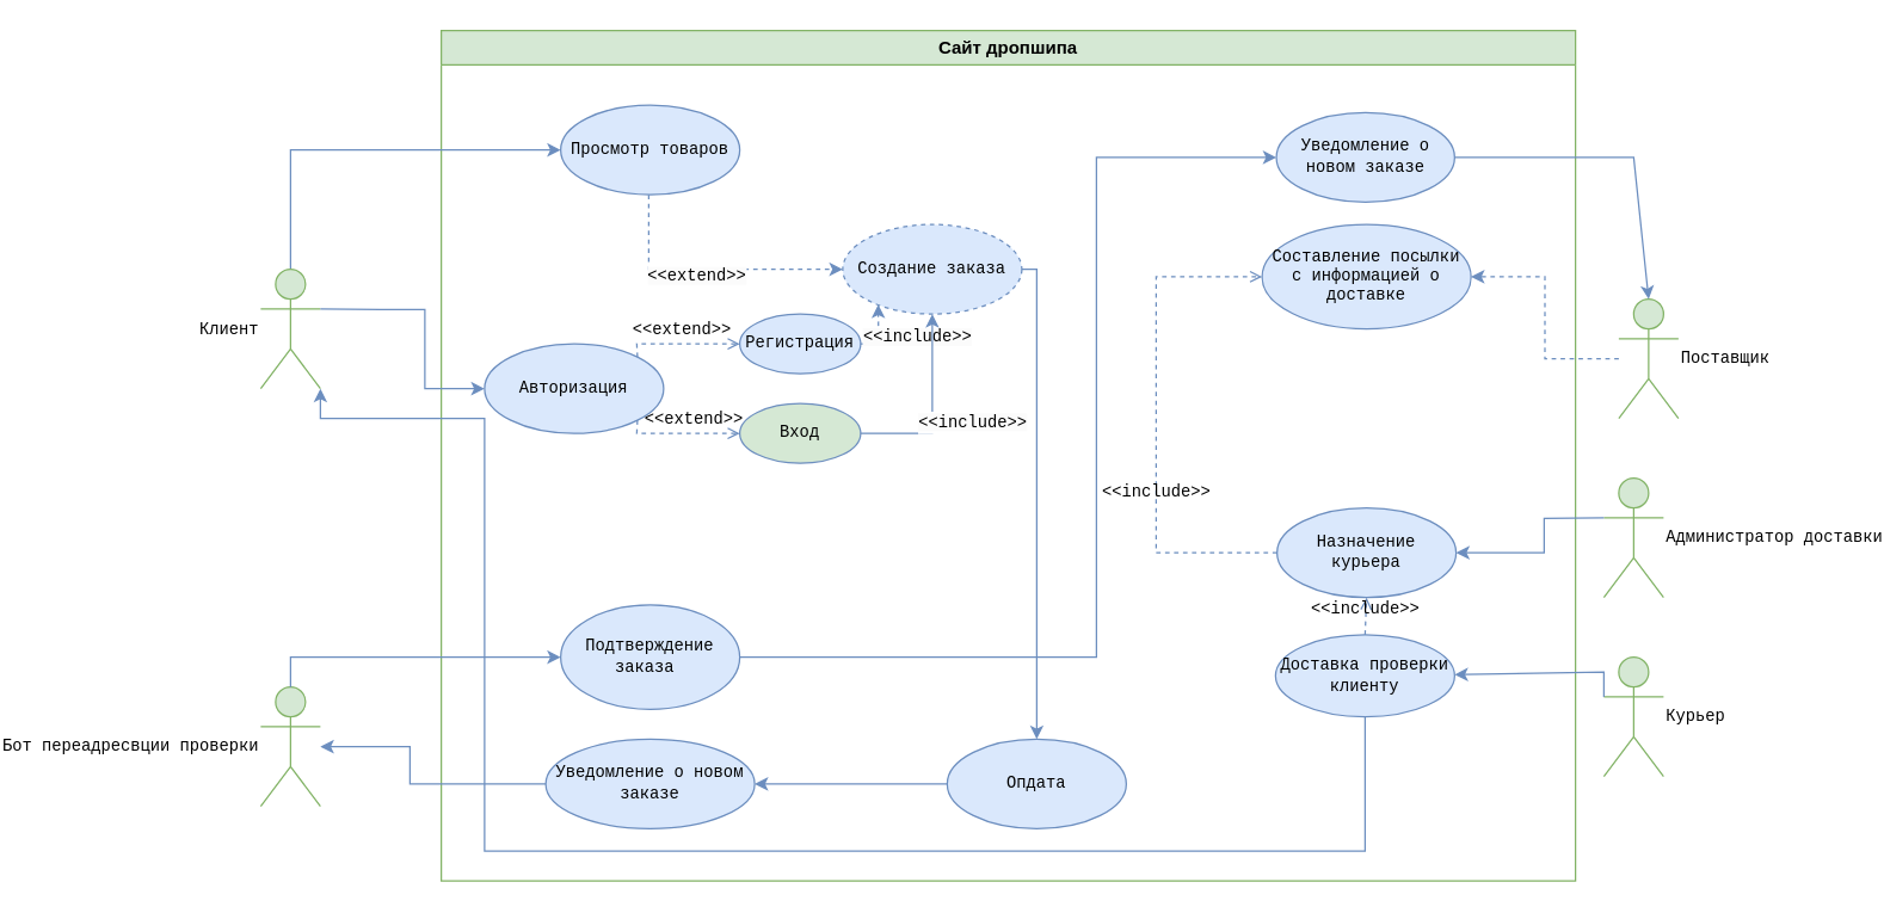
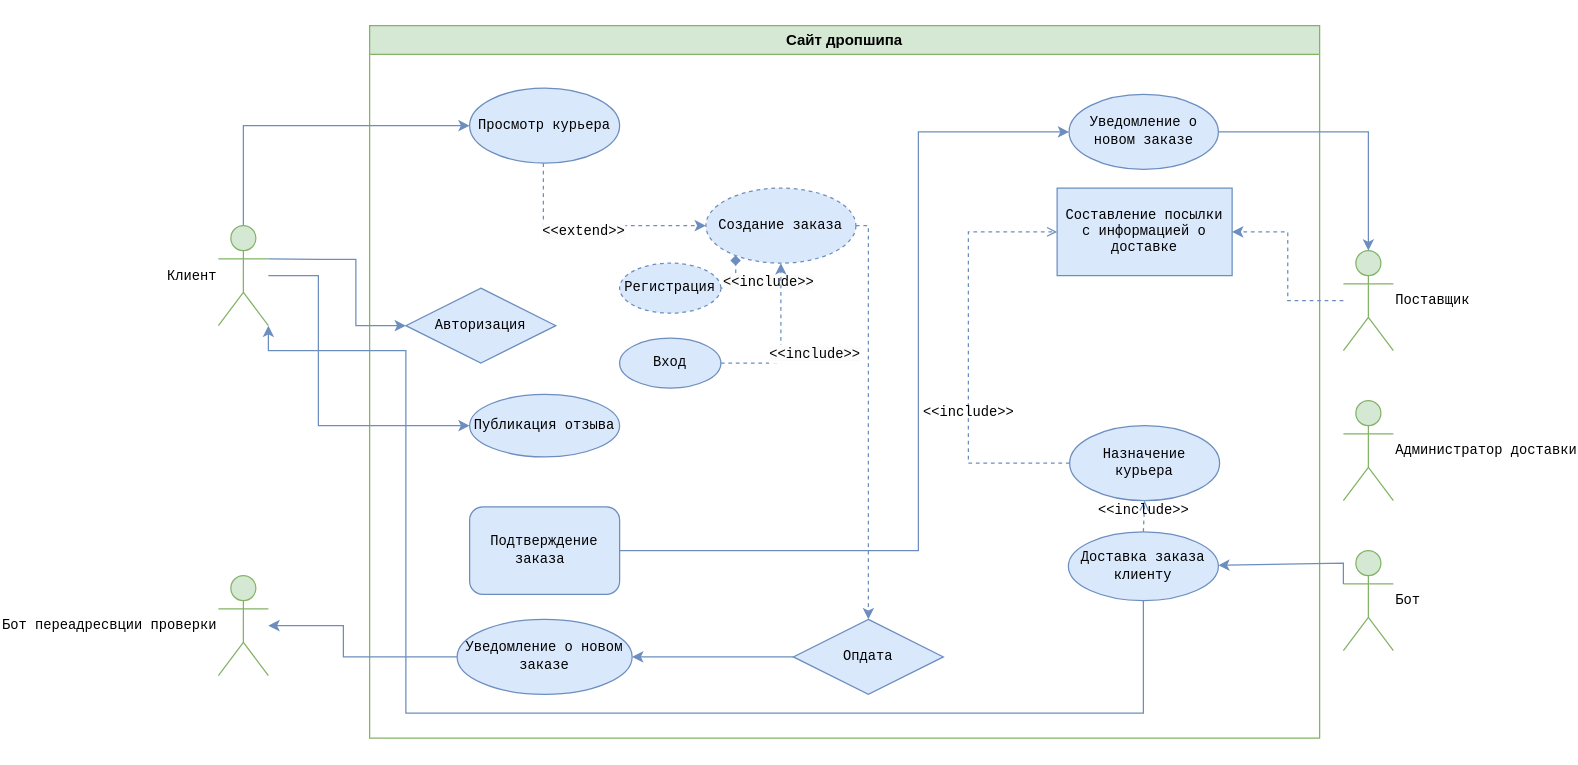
- <mxCell id="3" value="&lt;font style=&quot;font-size: 11px;&quot;&gt;Просмотр товаров&lt;/font&gt;" style="ellipse;whiteSpace=wrap;html=1;strokeColor=#6c8ebf;fillColor=#dae8fc;fontFamily=Courier New;fontSize=11;" parent="2" vertex="1"><mxGeometry x="80" y="50" width="120" height="60" as="geometry" /></mxCell>
+ <mxCell id="3" value="&lt;font style=&quot;font-size: 11px;&quot;&gt;Просмотр курьера&lt;/font&gt;" style="ellipse;whiteSpace=wrap;html=1;strokeColor=#6c8ebf;fillColor=#dae8fc;fontFamily=Courier New;fontSize=11;" parent="2" vertex="1"><mxGeometry x="80" y="50" width="120" height="60" as="geometry" /></mxCell>
- <mxCell id="23" value="&lt;span style=&quot;font-size: 11px;&quot;&gt;Составление посылки с информацией о доставке&lt;/span&gt;" style="ellipse;whiteSpace=wrap;html=1;strokeColor=#6c8ebf;fillColor=#dae8fc;fontFamily=Courier New;fontSize=11;" vertex="1" parent="2"><mxGeometry x="550" y="130" width="140" height="70" as="geometry" /></mxCell>
+ <mxCell id="23" value="&lt;span style=&quot;font-size: 11px;&quot;&gt;Составление посылки с информацией о доставке&lt;/span&gt;" style="whiteSpace=wrap;html=1;strokeColor=#6c8ebf;fillColor=#dae8fc;fontFamily=Courier New;fontSize=11;rounded=0;" vertex="1" parent="2"><mxGeometry x="550" y="130" width="140" height="70" as="geometry" /></mxCell>
- <mxCell id="19" value="" style="endArrow=classic;html=1;rounded=0;fontFamily=Verdana;fontSize=13;strokeColor=#6c8ebf;strokeWidth=1;dashed=1;exitX=1;exitY=0.5;exitDx=0;exitDy=0;fillColor=#dae8fc;entryX=0.198;entryY=0.895;entryDx=0;entryDy=0;entryPerimeter=0;" edge="1" parent="2" source="16" target="5"><mxGeometry width="50" height="50" relative="1" as="geometry"><mxPoint x="288.0" y="208.89" as="sourcePoint" /><mxPoint x="293" y="190" as="targetPoint" /><Array as="points"><mxPoint x="293" y="210" /></Array></mxGeometry></mxCell>
+ <mxCell id="19" value="" style="endArrow=diamond;html=1;rounded=0;fontFamily=Verdana;fontSize=13;strokeColor=#6c8ebf;strokeWidth=1;dashed=1;exitX=1;exitY=0.5;exitDx=0;exitDy=0;fillColor=#dae8fc;entryX=0.198;entryY=0.895;entryDx=0;entryDy=0;entryPerimeter=0;" edge="1" parent="2" source="16" target="5"><mxGeometry width="50" height="50" relative="1" as="geometry"><mxPoint x="288.0" y="208.89" as="sourcePoint" /><mxPoint x="293" y="190" as="targetPoint" /><Array as="points"><mxPoint x="293" y="210" /></Array></mxGeometry></mxCell>
- <mxCell id="15" value="&lt;span style=&quot;color: rgb(0, 0, 0);&quot;&gt;&amp;lt;&amp;lt;extend&amp;gt;&amp;gt;&lt;/span&gt;" style="html=1;verticalAlign=bottom;labelBackgroundColor=none;endArrow=open;endFill=0;dashed=1;rounded=0;fontFamily=Courier New;fontSize=11;fontColor=#00D6D6;exitX=1;exitY=0;exitDx=0;exitDy=0;entryX=0;entryY=0.5;entryDx=0;entryDy=0;fillColor=#dae8fc;strokeColor=#6c8ebf;" edge="1" parent="2" source="9" target="16"><mxGeometry width="160" relative="1" as="geometry"><mxPoint x="149" y="239.63" as="sourcePoint" /><mxPoint x="199" y="220" as="targetPoint" /><Array as="points"><mxPoint x="131" y="210" /></Array></mxGeometry></mxCell>
- <mxCell id="16" value="Регистрация" style="ellipse;whiteSpace=wrap;html=1;strokeColor=#6c8ebf;fillColor=#dae8fc;fontFamily=Courier New;fontSize=11;" vertex="1" parent="2"><mxGeometry x="200" y="190" width="81" height="40" as="geometry" /></mxCell>
+ <mxCell id="16" value="Регистрация" style="ellipse;whiteSpace=wrap;html=1;strokeColor=#6c8ebf;fillColor=#dae8fc;fontFamily=Courier New;fontSize=11;dashed=1;" vertex="1" parent="2"><mxGeometry x="200" y="190" width="81" height="40" as="geometry" /></mxCell>
- <mxCell id="34" value="Поставщик" style="shape=umlActor;verticalLabelPosition=middle;verticalAlign=middle;html=1;outlineConnect=0;strokeColor=#82b366;fontFamily=Courier New;fontSize=11;fillColor=#d5e8d4;labelPosition=right;align=left;" parent="1" vertex="1"><mxGeometry x="930" y="200" width="40" height="80" as="geometry" /></mxCell>
+ <mxCell id="34" value="Поставщик" style="shape=umlActor;verticalLabelPosition=middle;verticalAlign=middle;html=1;outlineConnect=0;strokeColor=#82b366;fontFamily=Courier New;fontSize=11;fillColor=#d5e8d4;labelPosition=right;align=left;" parent="1" vertex="1"><mxGeometry x="920" y="200" width="40" height="80" as="geometry" /></mxCell>
- <mxCell id="21" value="" style="endArrow=classic;html=1;rounded=0;fontFamily=Verdana;fontSize=13;strokeColor=#6c8ebf;strokeWidth=1;dashed=0;exitX=1;exitY=0.5;exitDx=0;exitDy=0;fillColor=#dae8fc;entryX=0.5;entryY=1;entryDx=0;entryDy=0;" edge="1" parent="2" source="17" target="5"><mxGeometry width="50" height="50" relative="1" as="geometry"><mxPoint x="291.0" y="220" as="sourcePoint" /><mxPoint x="302.76" y="193.7" as="targetPoint" /><Array as="points"><mxPoint x="329" y="270" /></Array></mxGeometry></mxCell>
+ <mxCell id="21" value="" style="endArrow=classic;html=1;rounded=0;fontFamily=Verdana;fontSize=13;strokeColor=#6c8ebf;strokeWidth=1;dashed=1;exitX=1;exitY=0.5;exitDx=0;exitDy=0;fillColor=#dae8fc;entryX=0.5;entryY=1;entryDx=0;entryDy=0;" edge="1" parent="2" source="17" target="5"><mxGeometry width="50" height="50" relative="1" as="geometry"><mxPoint x="291.0" y="220" as="sourcePoint" /><mxPoint x="302.76" y="193.7" as="targetPoint" /><Array as="points"><mxPoint x="329" y="270" /></Array></mxGeometry></mxCell>
- <mxCell id="9" value="&lt;font style=&quot;font-size: 11px;&quot;&gt;Авторизация&lt;/font&gt;" style="ellipse;whiteSpace=wrap;html=1;strokeColor=#6c8ebf;fillColor=#dae8fc;fontFamily=Courier New;fontSize=11;" parent="2" vertex="1"><mxGeometry x="29" y="210" width="120" height="60" as="geometry" /></mxCell>
+ <mxCell id="9" value="&lt;font style=&quot;font-size: 11px;&quot;&gt;Авторизация&lt;/font&gt;" style="rhombus;whiteSpace=wrap;html=1;strokeColor=#6c8ebf;fillColor=#dae8fc;fontFamily=Courier New;fontSize=11;" parent="2" vertex="1"><mxGeometry x="29" y="210" width="120" height="60" as="geometry" /></mxCell>
- <mxCell id="18" value="&lt;span style=&quot;color: rgb(0, 0, 0);&quot;&gt;&amp;lt;&amp;lt;extend&amp;gt;&amp;gt;&lt;/span&gt;" style="html=1;verticalAlign=bottom;labelBackgroundColor=none;endArrow=open;endFill=0;dashed=1;rounded=0;fontFamily=Courier New;fontSize=11;fontColor=#00D6D6;exitX=1;exitY=1;exitDx=0;exitDy=0;entryX=0;entryY=0.5;entryDx=0;entryDy=0;fillColor=#dae8fc;strokeColor=#6c8ebf;" edge="1" parent="2" source="9" target="17"><mxGeometry x="0.203" width="160" relative="1" as="geometry"><mxPoint x="141.689" y="228.919" as="sourcePoint" /><mxPoint x="199" y="261" as="targetPoint" /><Array as="points"><mxPoint x="131" y="270" /></Array><mxPoint as="offset" /></mxGeometry></mxCell>
- <mxCell id="17" value="&lt;font style=&quot;font-size: 11px;&quot;&gt;&lt;span style=&quot;font-size: 11px;&quot;&gt;Вход&lt;/span&gt;&lt;/font&gt;" style="ellipse;whiteSpace=wrap;html=1;strokeColor=#6c8ebf;fillColor=#d5e8d4;fontFamily=Courier New;fontSize=11;" vertex="1" parent="2"><mxGeometry x="200" y="250" width="81" height="40" as="geometry" /></mxCell>
+ <mxCell id="17" value="&lt;font style=&quot;font-size: 11px;&quot;&gt;&lt;span style=&quot;font-size: 11px;&quot;&gt;Вход&lt;/span&gt;&lt;/font&gt;" style="ellipse;whiteSpace=wrap;html=1;strokeColor=#6c8ebf;fillColor=#dae8fc;fontFamily=Courier New;fontSize=11;" vertex="1" parent="2"><mxGeometry x="200" y="250" width="81" height="40" as="geometry" /></mxCell>
+ <mxCell id="40" value="" style="endArrow=classic;html=1;rounded=0;fontFamily=Verdana;fontSize=13;strokeColor=#6c8ebf;strokeWidth=1;entryX=0;entryY=0.5;entryDx=0;entryDy=0;fillColor=#dae8fc;" parent="1" source="30" target="12" edge="1"><mxGeometry width="50" height="50" relative="1" as="geometry"><mxPoint x="80" y="243.635" as="sourcePoint" /><mxPoint x="246.423" y="273.881" as="targetPoint" /><Array as="points"><mxPoint x="100" y="220" /><mxPoint x="100" y="340" /></Array></mxGeometry></mxCell>
- <mxCell id="4" style="edgeStyle=orthogonalEdgeStyle;rounded=0;orthogonalLoop=1;jettySize=auto;html=1;fontFamily=Courier New;fontSize=11;fontColor=#000000;fillColor=#dae8fc;strokeColor=#6c8ebf;entryX=0.5;entryY=0;entryDx=0;entryDy=0;" edge="1" parent="2" source="5" target="27"><mxGeometry relative="1" as="geometry"><mxPoint x="399" y="470" as="targetPoint" /><Array as="points"><mxPoint x="399" y="160" /></Array></mxGeometry></mxCell>
+ <mxCell id="4" style="edgeStyle=orthogonalEdgeStyle;rounded=0;orthogonalLoop=1;jettySize=auto;html=1;fontFamily=Courier New;fontSize=11;fontColor=#000000;fillColor=#dae8fc;strokeColor=#6c8ebf;entryX=0.5;entryY=0;entryDx=0;entryDy=0;dashed=1;" edge="1" parent="2" source="5" target="27"><mxGeometry relative="1" as="geometry"><mxPoint x="399" y="470" as="targetPoint" /><Array as="points"><mxPoint x="399" y="160" /></Array></mxGeometry></mxCell>
+ <mxCell id="12" value="&lt;font style=&quot;font-size: 11px;&quot;&gt;&lt;br&gt;Публикация отзыва&lt;br style=&quot;font-size: 11px;&quot;&gt;&lt;br style=&quot;font-size: 11px;&quot;&gt;&lt;/font&gt;" style="ellipse;whiteSpace=wrap;html=1;strokeColor=#6c8ebf;fillColor=#dae8fc;fontFamily=Courier New;fontSize=11;" parent="2" vertex="1"><mxGeometry x="80" y="295" width="120" height="50" as="geometry" /></mxCell>
- <mxCell id="41" value="" style="endArrow=classic;html=1;rounded=0;fontFamily=Verdana;fontSize=13;strokeColor=#6c8ebf;strokeWidth=1;entryX=1;entryY=0.5;entryDx=0;entryDy=0;fillColor=#dae8fc;exitX=0;exitY=0.333;exitDx=0;exitDy=0;exitPerimeter=0;" parent="1" source="39" target="13" edge="1"><mxGeometry width="50" height="50" relative="1" as="geometry"><mxPoint x="959.44" y="615" as="sourcePoint" /><mxPoint x="749.44" y="705" as="targetPoint" /><Array as="points"><mxPoint x="880" y="347" /><mxPoint x="880" y="370" /></Array></mxGeometry></mxCell>
- <mxCell id="38" value="" style="endArrow=classic;html=1;rounded=0;fontFamily=Verdana;fontSize=13;strokeColor=#6c8ebf;strokeWidth=1;fillColor=#dae8fc;" parent="1" source="31" target="11" edge="1"><mxGeometry width="50" height="50" relative="1" as="geometry"><mxPoint x="266.567" y="554.428" as="sourcePoint" /><mxPoint x="80" y="523.333" as="targetPoint" /><Array as="points"><mxPoint x="40" y="440" /></Array></mxGeometry></mxCell>
- <mxCell id="11" value="&lt;span style=&quot;font-size: 11px;&quot;&gt;Подтверждение заказа&amp;nbsp;&lt;/span&gt;" style="ellipse;whiteSpace=wrap;html=1;strokeColor=#6c8ebf;fillColor=#dae8fc;fontFamily=Courier New;fontSize=11;" parent="2" vertex="1"><mxGeometry x="80" y="385" width="120" height="70" as="geometry" /></mxCell>
+ <mxCell id="11" value="&lt;span style=&quot;font-size: 11px;&quot;&gt;Подтверждение заказа&amp;nbsp;&lt;/span&gt;" style="whiteSpace=wrap;html=1;strokeColor=#6c8ebf;fillColor=#dae8fc;fontFamily=Courier New;fontSize=11;rounded=1;" parent="2" vertex="1"><mxGeometry x="80" y="385" width="120" height="70" as="geometry" /></mxCell>
- <mxCell id="14" value="&lt;font style=&quot;font-size: 11px;&quot;&gt;&lt;span style=&quot;font-size: 11px;&quot;&gt;Доставка проверки&lt;br&gt;клиенту&lt;br&gt;&lt;/span&gt;&lt;/font&gt;" style="ellipse;whiteSpace=wrap;html=1;strokeColor=#6c8ebf;fillColor=#dae8fc;fontFamily=Courier New;fontSize=11;" parent="2" vertex="1"><mxGeometry x="559.0" y="405" width="120" height="55" as="geometry" /></mxCell>
+ <mxCell id="14" value="&lt;font style=&quot;font-size: 11px;&quot;&gt;&lt;span style=&quot;font-size: 11px;&quot;&gt;Доставка заказа&lt;br&gt;клиенту&lt;br&gt;&lt;/span&gt;&lt;/font&gt;" style="ellipse;whiteSpace=wrap;html=1;strokeColor=#6c8ebf;fillColor=#dae8fc;fontFamily=Courier New;fontSize=11;" parent="2" vertex="1"><mxGeometry x="559.0" y="405" width="120" height="55" as="geometry" /></mxCell>
- <mxCell id="32" value="Курьер" style="shape=umlActor;verticalLabelPosition=middle;verticalAlign=middle;html=1;outlineConnect=0;strokeColor=#82b366;fontFamily=Courier New;fontSize=11;fillColor=#d5e8d4;labelPosition=right;align=left;" parent="1" vertex="1"><mxGeometry x="920" y="440" width="40" height="80" as="geometry" /></mxCell>
+ <mxCell id="32" value="Бот" style="shape=umlActor;verticalLabelPosition=middle;verticalAlign=middle;html=1;outlineConnect=0;strokeColor=#82b366;fontFamily=Courier New;fontSize=11;fillColor=#d5e8d4;labelPosition=right;align=left;" parent="1" vertex="1"><mxGeometry x="920" y="440" width="40" height="80" as="geometry" /></mxCell>
- <mxCell id="27" value="&lt;font style=&quot;font-size: 11px;&quot;&gt;Опдата&lt;br style=&quot;font-size: 11px;&quot;&gt;&lt;/font&gt;" style="ellipse;whiteSpace=wrap;html=1;strokeColor=#6c8ebf;fillColor=#dae8fc;fontFamily=Courier New;fontSize=11;" vertex="1" parent="2"><mxGeometry x="339" y="475" width="120" height="60" as="geometry" /></mxCell>
+ <mxCell id="27" value="&lt;font style=&quot;font-size: 11px;&quot;&gt;Опдата&lt;br style=&quot;font-size: 11px;&quot;&gt;&lt;/font&gt;" style="rhombus;whiteSpace=wrap;html=1;strokeColor=#6c8ebf;fillColor=#dae8fc;fontFamily=Courier New;fontSize=11;" vertex="1" parent="2"><mxGeometry x="339" y="475" width="120" height="60" as="geometry" /></mxCell>
